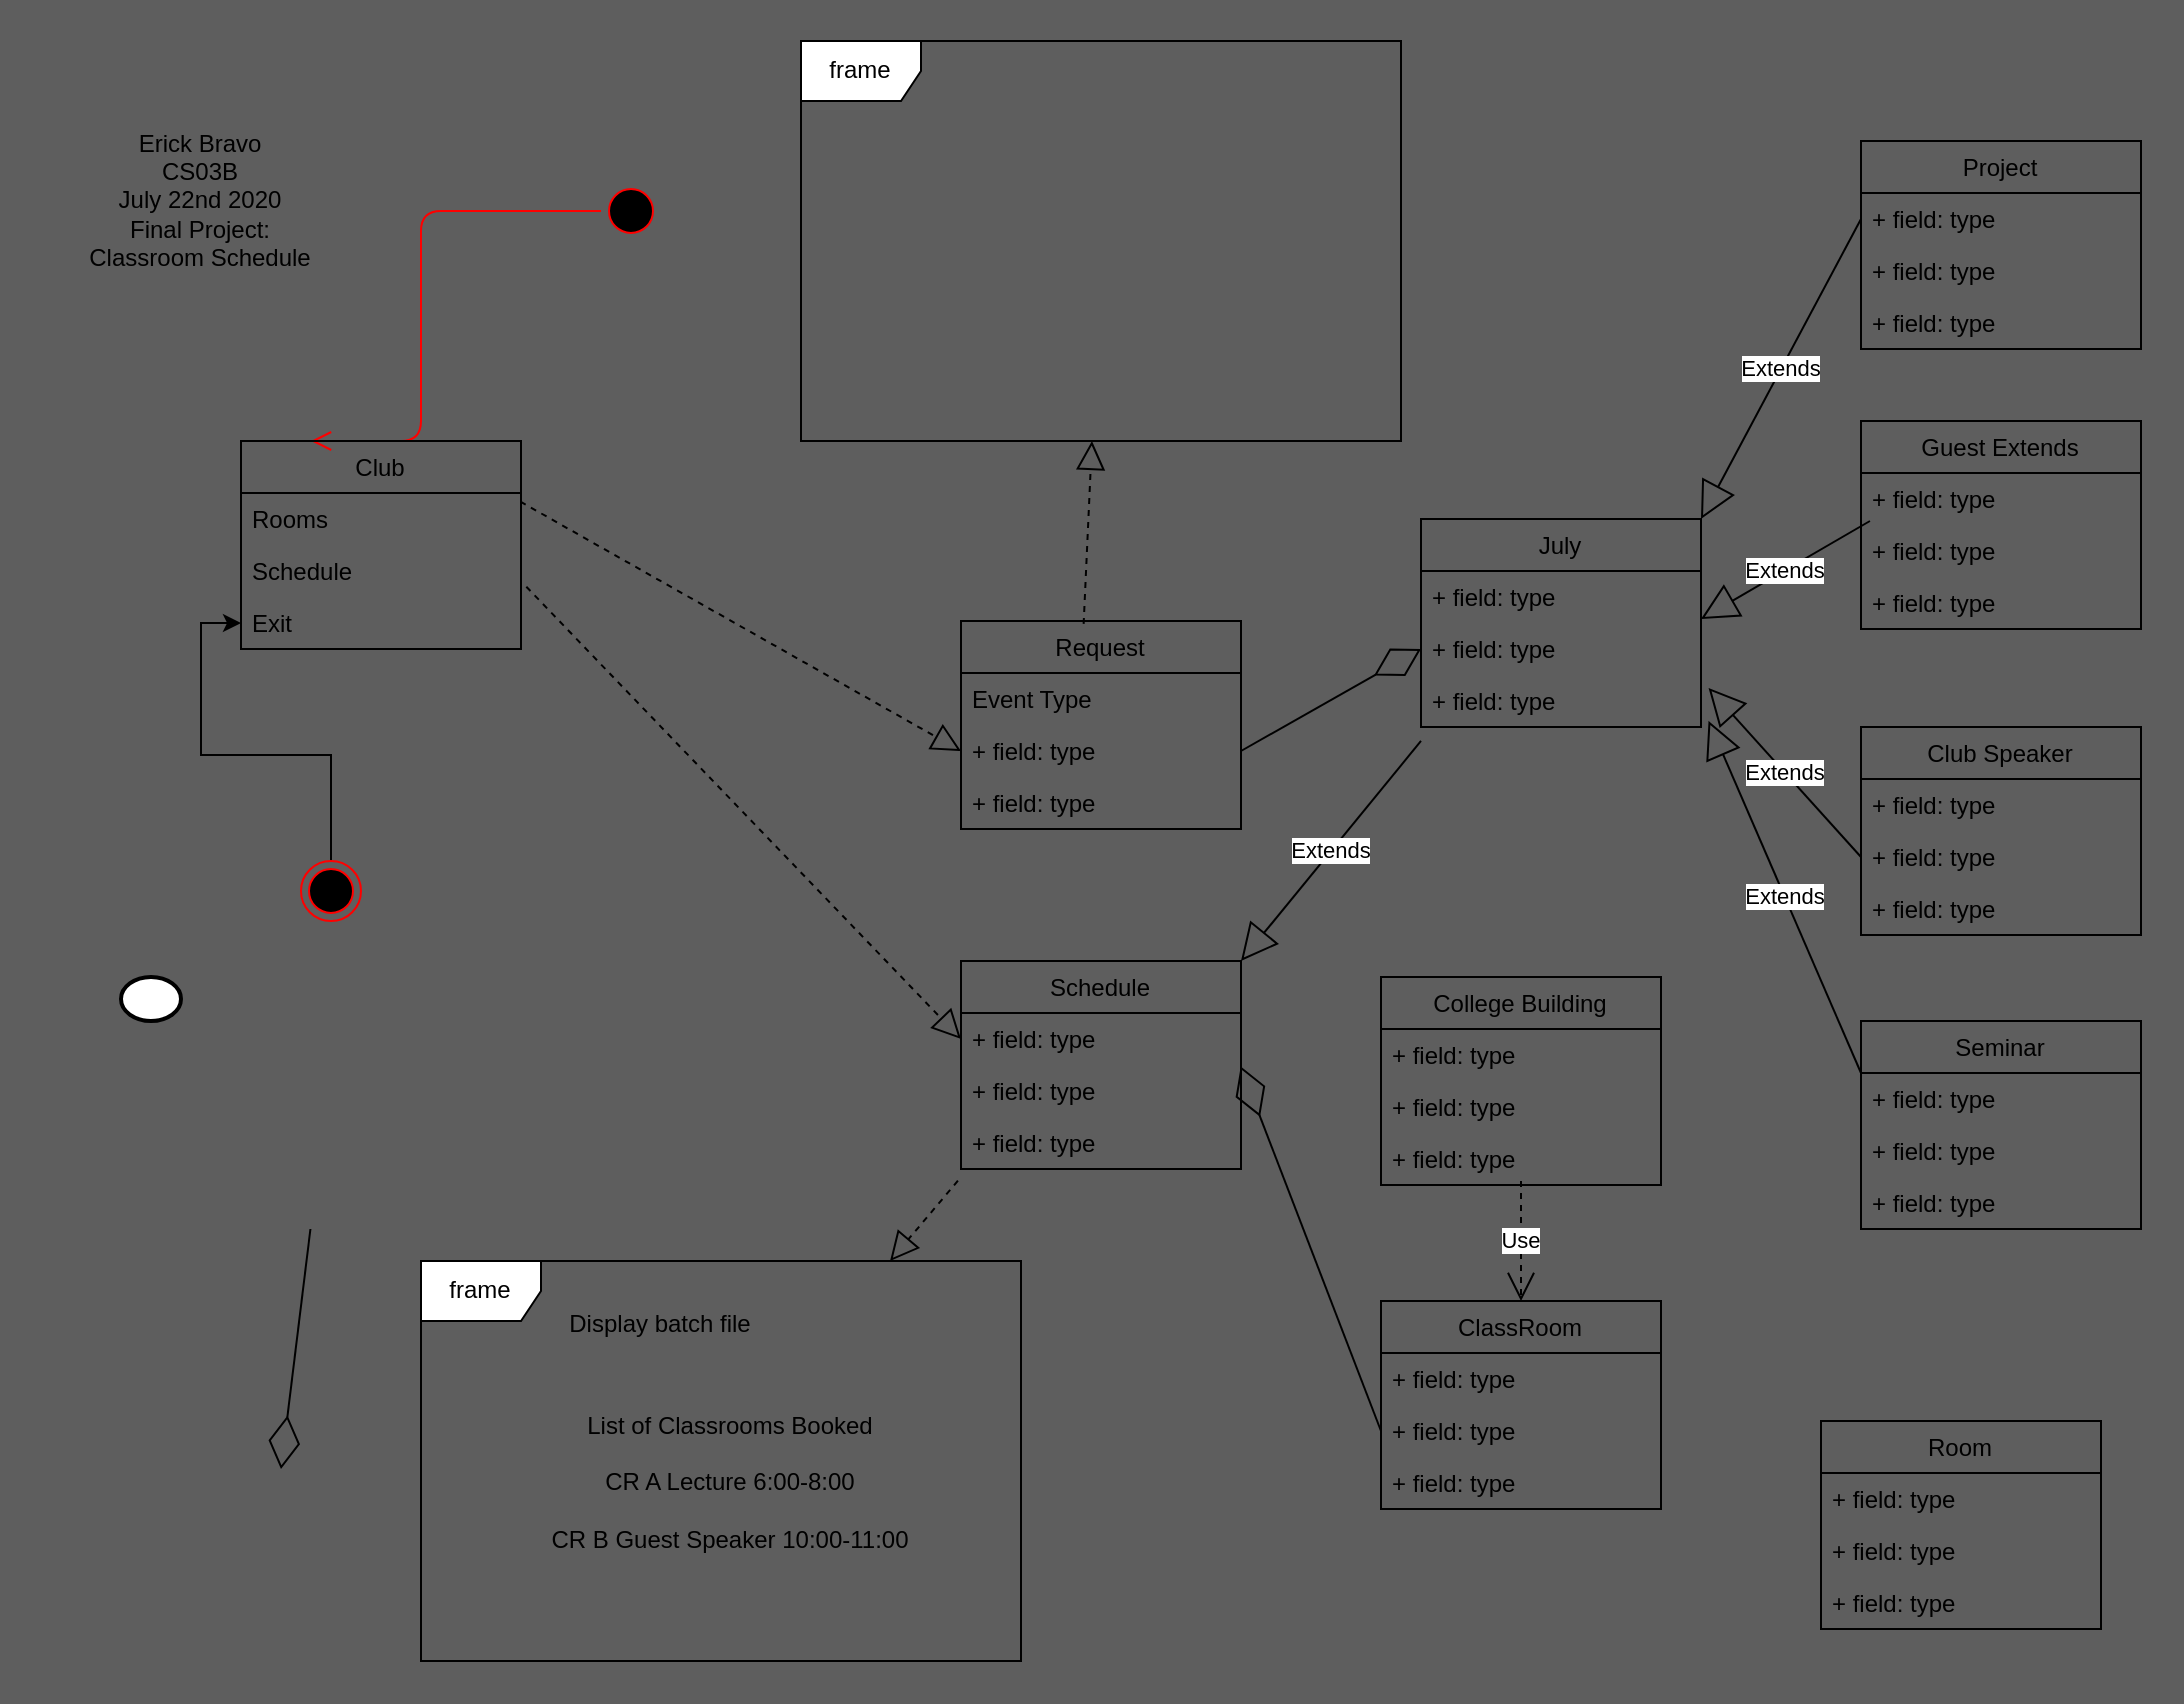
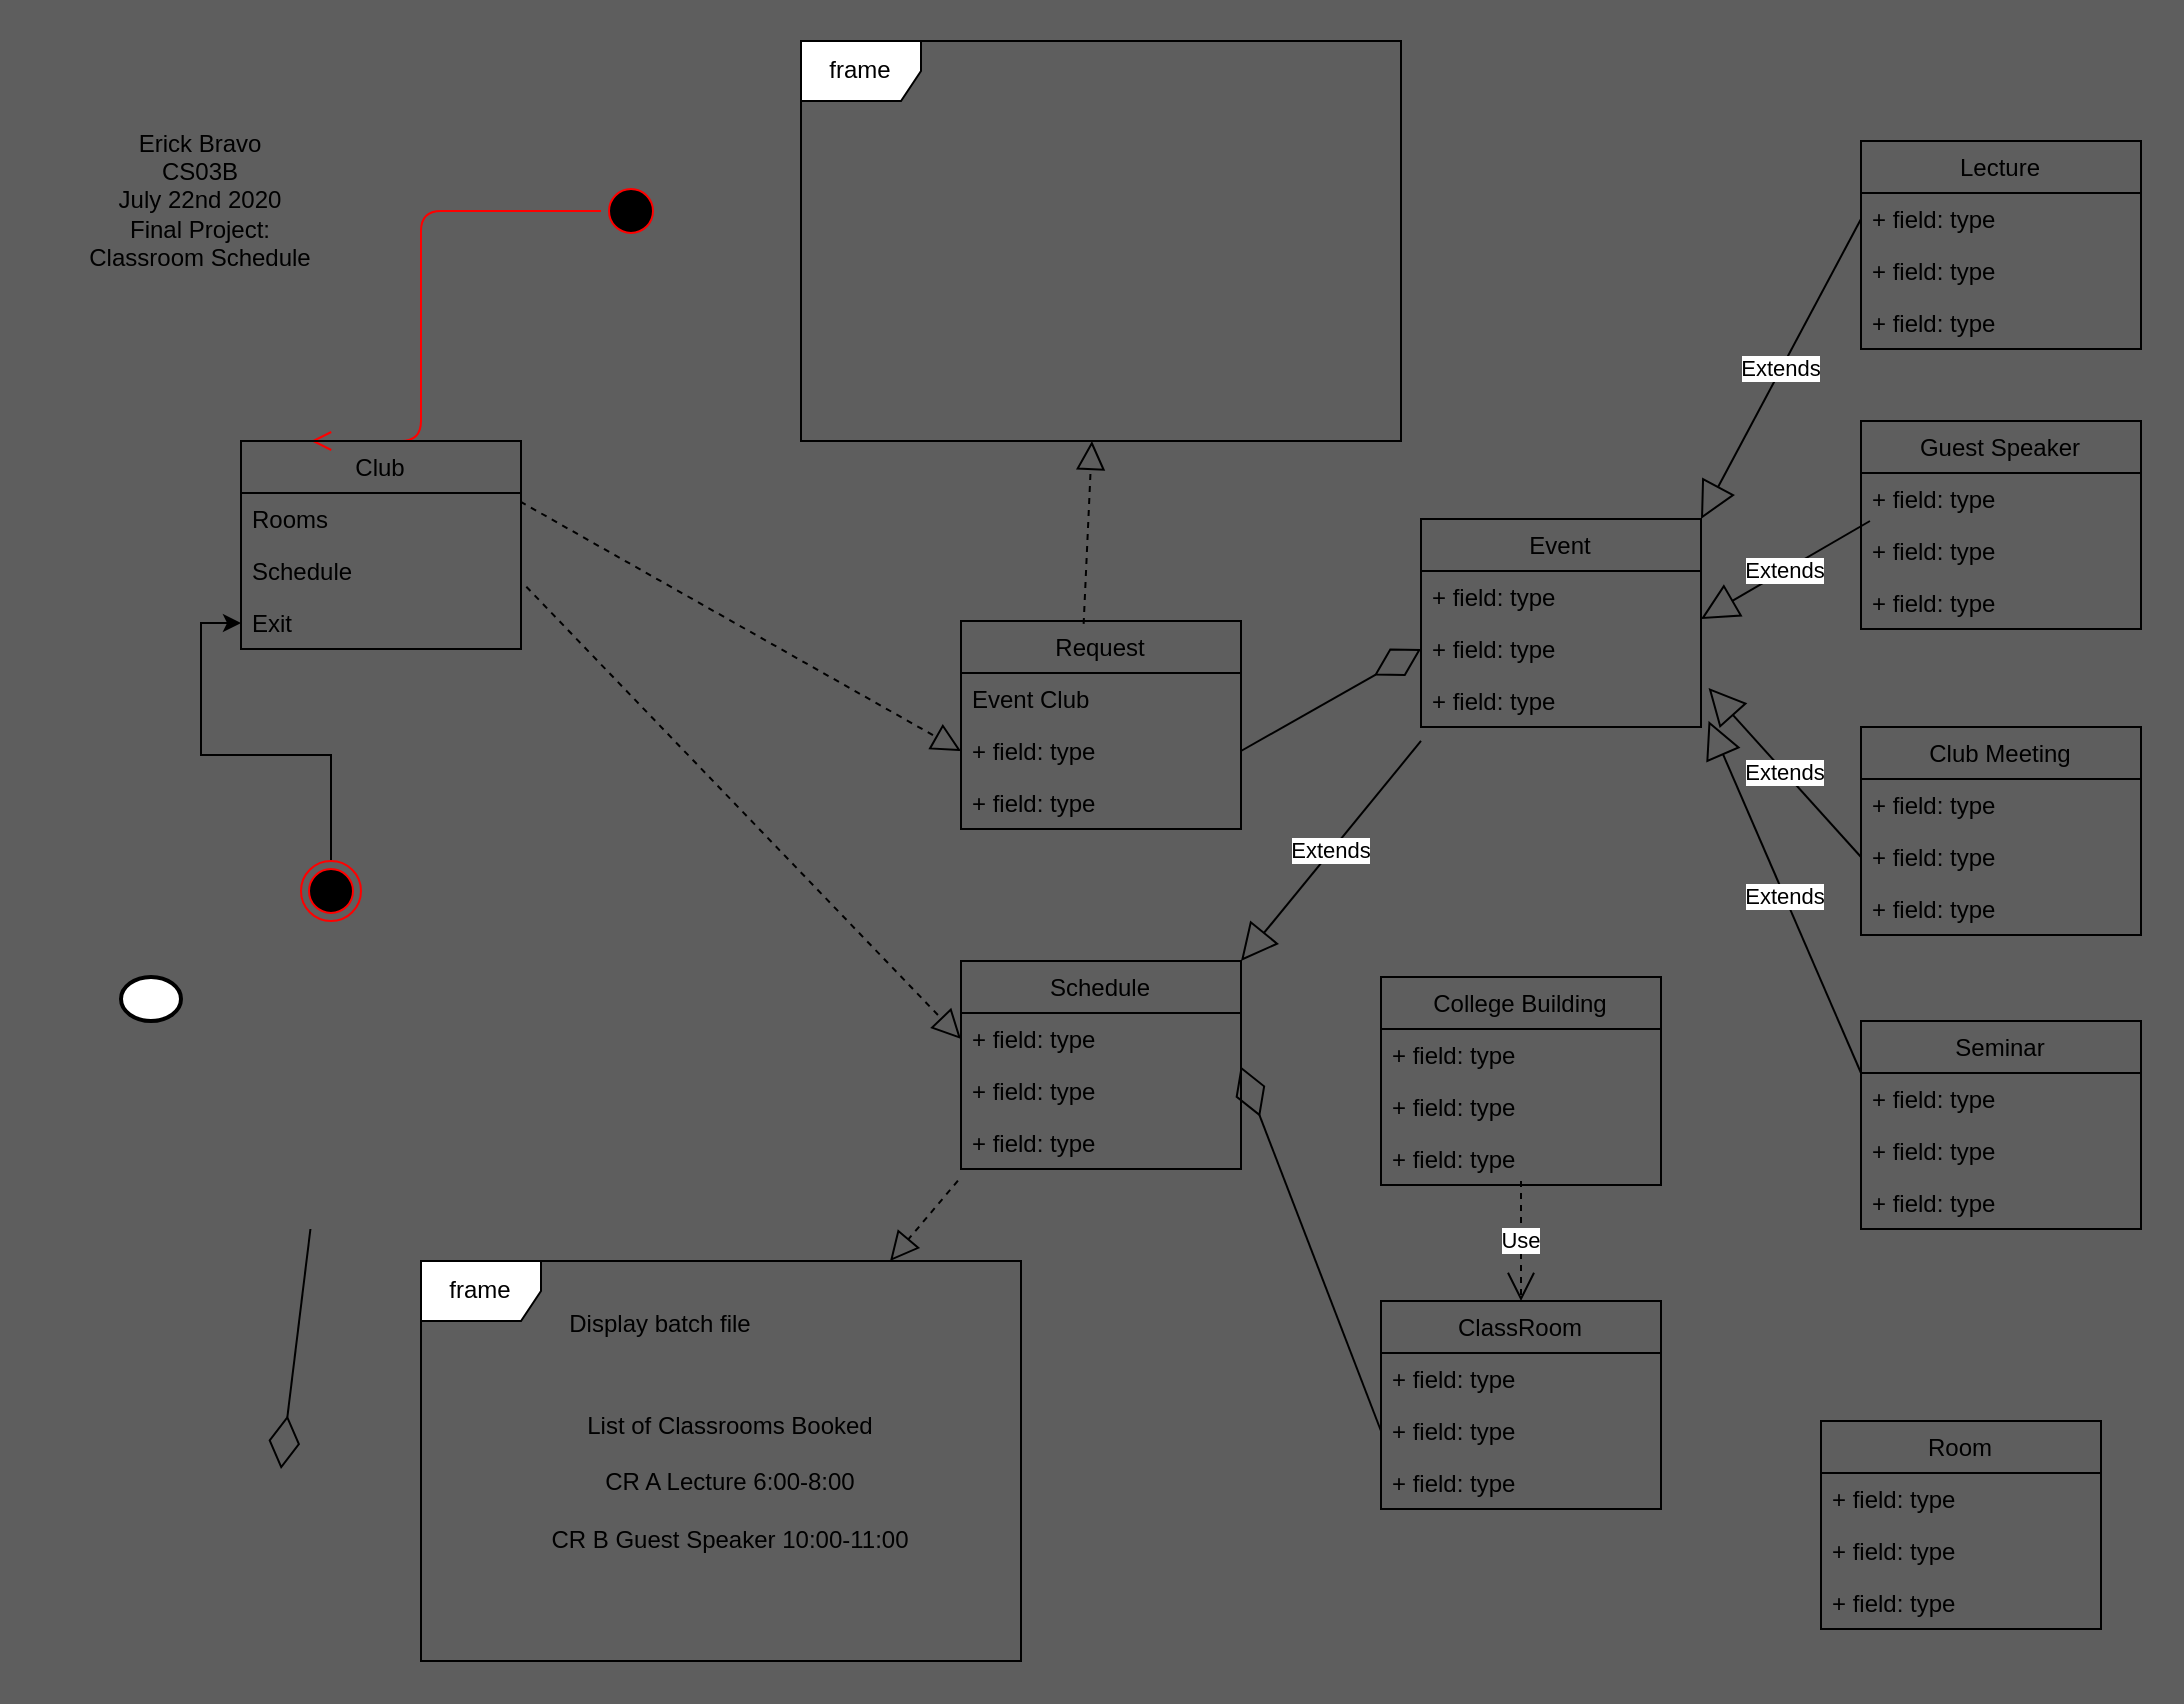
- <mxCell id="9" value="Project" style="swimlane;fontStyle=0;childLayout=stackLayout;horizontal=1;startSize=26;fillColor=none;horizontalStack=0;resizeParent=1;resizeParentMax=0;resizeLast=0;collapsible=1;marginBottom=0;" vertex="1" parent="1"><mxGeometry x="930" y="70" width="140" height="104" as="geometry" /></mxCell>
+ <mxCell id="9" value="Lecture" style="swimlane;fontStyle=0;childLayout=stackLayout;horizontal=1;startSize=26;fillColor=none;horizontalStack=0;resizeParent=1;resizeParentMax=0;resizeLast=0;collapsible=1;marginBottom=0;" vertex="1" parent="1"><mxGeometry x="930" y="70" width="140" height="104" as="geometry" /></mxCell>
- <mxCell id="13" value="Guest Extends" style="swimlane;fontStyle=0;childLayout=stackLayout;horizontal=1;startSize=26;fillColor=none;horizontalStack=0;resizeParent=1;resizeParentMax=0;resizeLast=0;collapsible=1;marginBottom=0;" vertex="1" parent="1"><mxGeometry x="930" y="210" width="140" height="104" as="geometry" /></mxCell>
+ <mxCell id="13" value="Guest Speaker" style="swimlane;fontStyle=0;childLayout=stackLayout;horizontal=1;startSize=26;fillColor=none;horizontalStack=0;resizeParent=1;resizeParentMax=0;resizeLast=0;collapsible=1;marginBottom=0;" vertex="1" parent="1"><mxGeometry x="930" y="210" width="140" height="104" as="geometry" /></mxCell>
- <mxCell id="49" value="July" style="swimlane;fontStyle=0;childLayout=stackLayout;horizontal=1;startSize=26;fillColor=none;horizontalStack=0;resizeParent=1;resizeParentMax=0;resizeLast=0;collapsible=1;marginBottom=0;" vertex="1" parent="1"><mxGeometry x="710" y="259" width="140" height="104" as="geometry" /></mxCell>
+ <mxCell id="49" value="Event" style="swimlane;fontStyle=0;childLayout=stackLayout;horizontal=1;startSize=26;fillColor=none;horizontalStack=0;resizeParent=1;resizeParentMax=0;resizeLast=0;collapsible=1;marginBottom=0;" vertex="1" parent="1"><mxGeometry x="710" y="259" width="140" height="104" as="geometry" /></mxCell>
- <mxCell id="36" value="Event Type" style="text;strokeColor=none;fillColor=none;align=left;verticalAlign=top;spacingLeft=4;spacingRight=4;overflow=hidden;rotatable=0;points=[[0,0.5],[1,0.5]];portConstraint=eastwest;" vertex="1" parent="35"><mxGeometry y="26" width="140" height="26" as="geometry" /></mxCell>
+ <mxCell id="36" value="Event Club" style="text;strokeColor=none;fillColor=none;align=left;verticalAlign=top;spacingLeft=4;spacingRight=4;overflow=hidden;rotatable=0;points=[[0,0.5],[1,0.5]];portConstraint=eastwest;" vertex="1" parent="35"><mxGeometry y="26" width="140" height="26" as="geometry" /></mxCell>
- <mxCell id="17" value="Club Speaker" style="swimlane;fontStyle=0;childLayout=stackLayout;horizontal=1;startSize=26;fillColor=none;horizontalStack=0;resizeParent=1;resizeParentMax=0;resizeLast=0;collapsible=1;marginBottom=0;" vertex="1" parent="1"><mxGeometry x="930" y="363" width="140" height="104" as="geometry" /></mxCell>
+ <mxCell id="17" value="Club Meeting" style="swimlane;fontStyle=0;childLayout=stackLayout;horizontal=1;startSize=26;fillColor=none;horizontalStack=0;resizeParent=1;resizeParentMax=0;resizeLast=0;collapsible=1;marginBottom=0;" vertex="1" parent="1"><mxGeometry x="930" y="363" width="140" height="104" as="geometry" /></mxCell>
